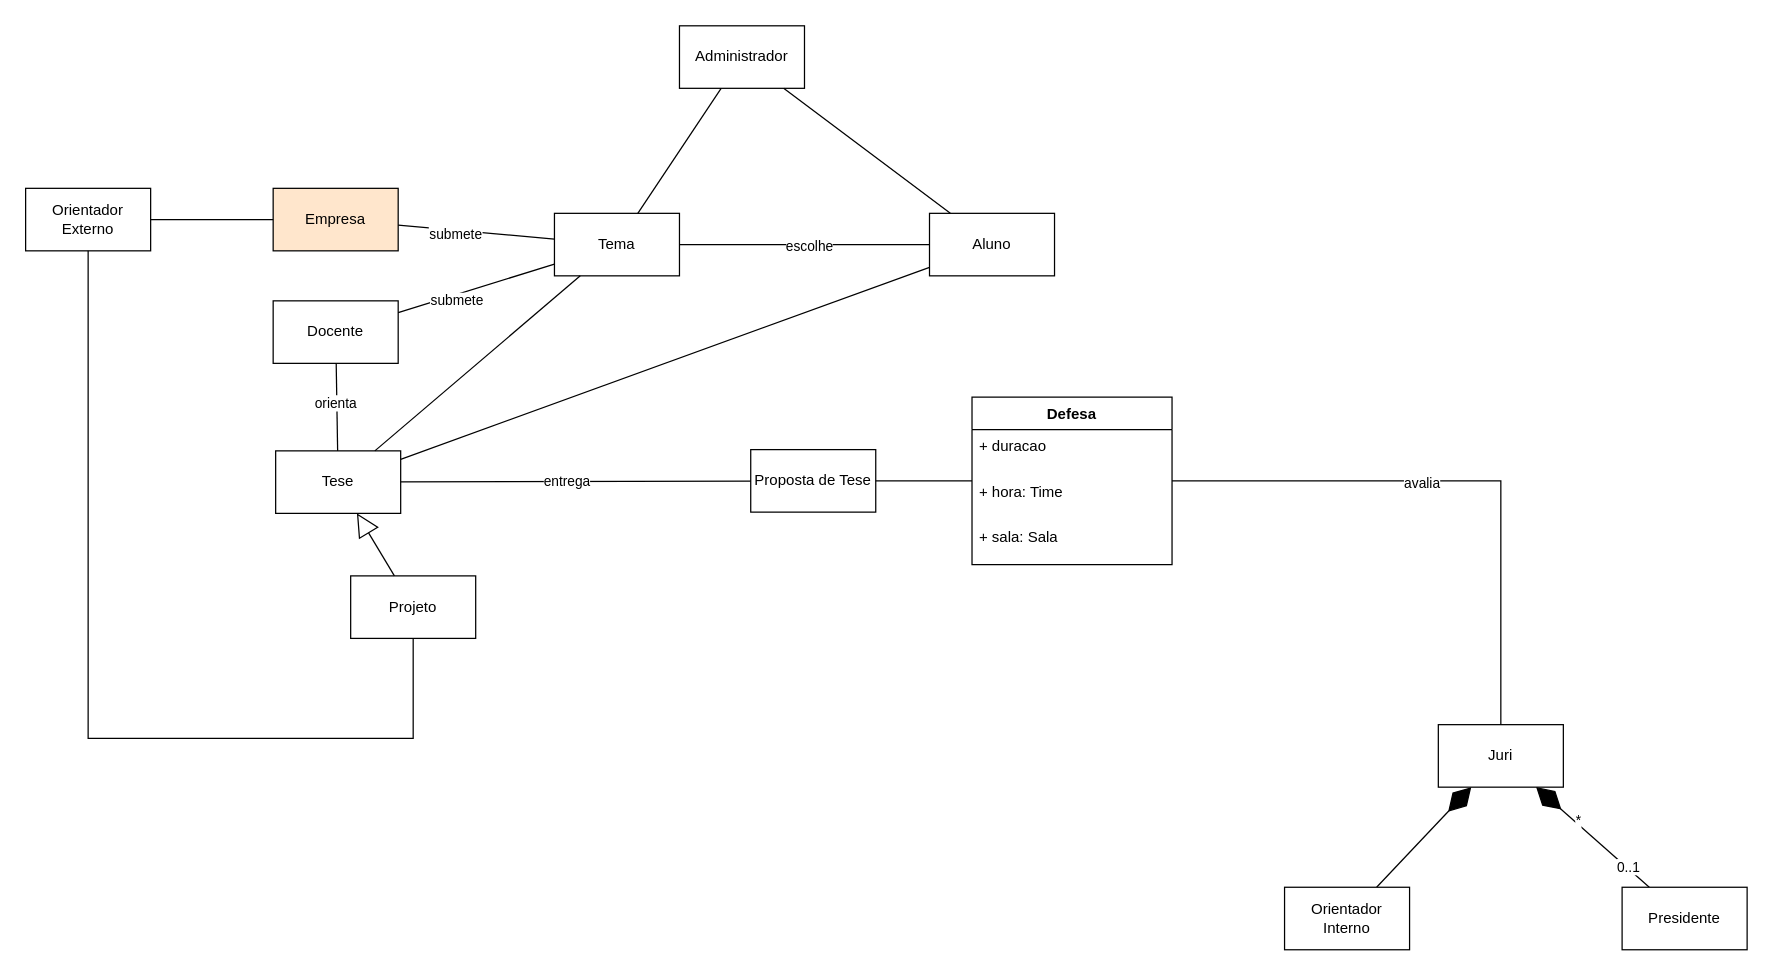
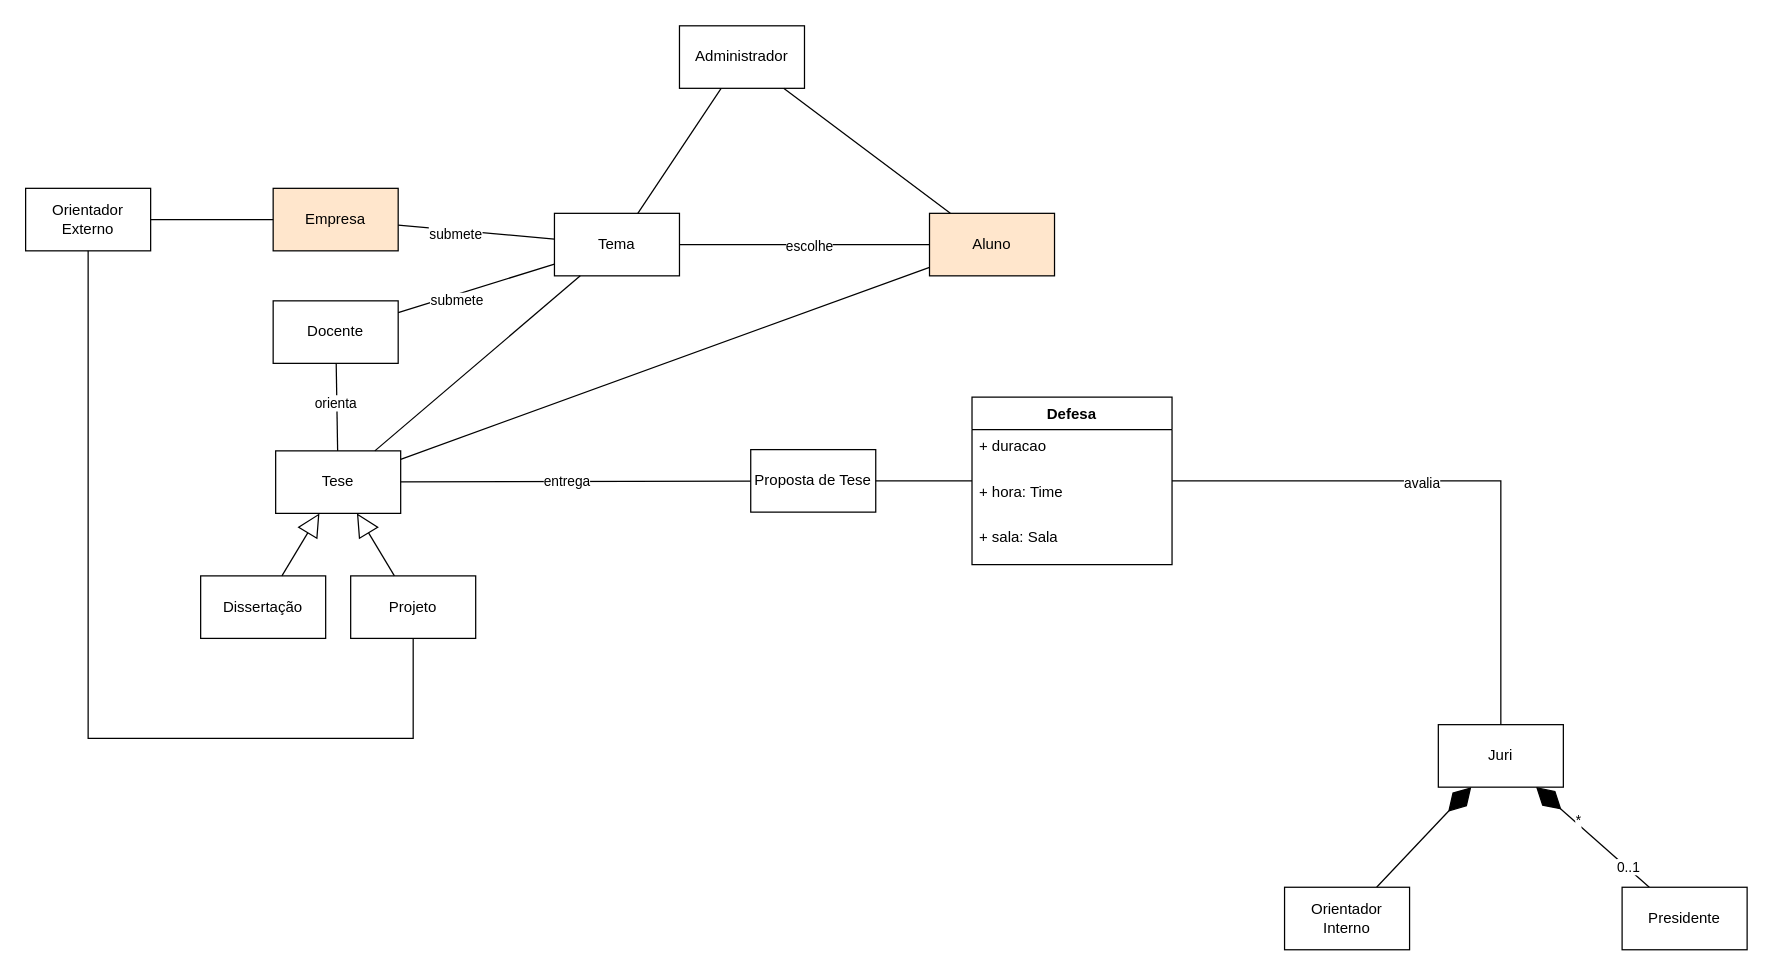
- <mxCell id="6" value="Aluno" style="rounded=0;whiteSpace=wrap;html=1;" parent="1" vertex="1"><mxGeometry x="743" y="170" width="100" height="50" as="geometry" /></mxCell>
+ <mxCell id="6" value="Aluno" style="rounded=0;whiteSpace=wrap;html=1;fillColor=#ffe6cc;" parent="1" vertex="1"><mxGeometry x="743" y="170" width="100" height="50" as="geometry" /></mxCell>
+ <mxCell id="16" value="" style="endArrow=block;endSize=16;endFill=0;html=1;rounded=0;" parent="1" source="13" target="15" edge="1"><mxGeometry width="160" relative="1" as="geometry"><mxPoint x="180" y="710" as="sourcePoint" /><mxPoint x="340" y="710" as="targetPoint" /></mxGeometry></mxCell>
+ <mxCell id="13" value="Dissertação" style="rounded=0;whiteSpace=wrap;html=1;" parent="1" vertex="1"><mxGeometry x="160" y="460" width="100" height="50" as="geometry" /></mxCell>
